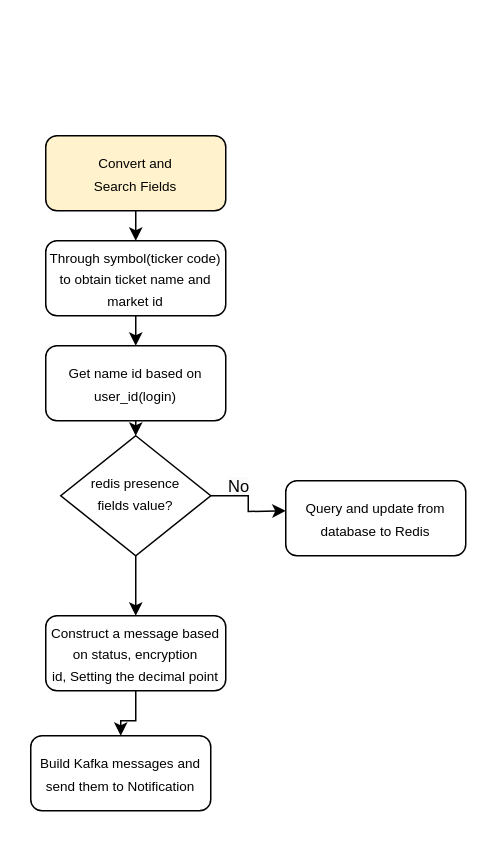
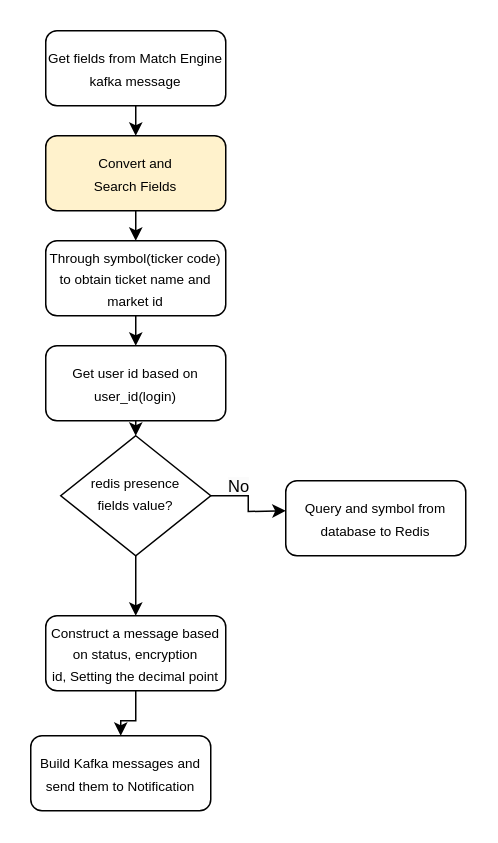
+ <mxCell id="8" value="&lt;font style=&quot;font-size: 9px;&quot;&gt;Get fields from Match Engine kafka message&lt;/font&gt;" style="rounded=1;whiteSpace=wrap;html=1;fontSize=12;glass=0;strokeWidth=1;shadow=0;" vertex="1" parent="1"><mxGeometry x="30" y="20" width="120" height="50" as="geometry" /></mxCell>
+ <mxCell id="12" value="" style="endArrow=classic;html=1;rounded=0;exitX=0.5;exitY=1;exitDx=0;exitDy=0;" edge="1" parent="1" source="8" target="9"><mxGeometry width="50" height="50" relative="1" as="geometry"><mxPoint x="110" y="280" as="sourcePoint" /><mxPoint x="160" y="230" as="targetPoint" /></mxGeometry></mxCell>
- <mxCell id="11" value="&lt;font style=&quot;font-size: 9px;&quot;&gt;Get name id based on user_id(login)&lt;/font&gt;" style="rounded=1;whiteSpace=wrap;html=1;fontSize=12;glass=0;strokeWidth=1;shadow=0;" vertex="1" parent="1"><mxGeometry x="30" y="230" width="120" height="50" as="geometry" /></mxCell>
+ <mxCell id="11" value="&lt;font style=&quot;font-size: 9px;&quot;&gt;Get user id based on user_id(login)&lt;/font&gt;" style="rounded=1;whiteSpace=wrap;html=1;fontSize=12;glass=0;strokeWidth=1;shadow=0;" vertex="1" parent="1"><mxGeometry x="30" y="230" width="120" height="50" as="geometry" /></mxCell>
- <mxCell id="16" value="&lt;font style=&quot;font-size: 9px;&quot;&gt;Query and update from database to Redis&lt;/font&gt;" style="rounded=1;whiteSpace=wrap;html=1;fontSize=12;glass=0;strokeWidth=1;shadow=0;" vertex="1" parent="1"><mxGeometry x="190" y="320" width="120" height="50" as="geometry" /></mxCell>
+ <mxCell id="16" value="&lt;font style=&quot;font-size: 9px;&quot;&gt;Query and symbol from database to Redis&lt;/font&gt;" style="rounded=1;whiteSpace=wrap;html=1;fontSize=12;glass=0;strokeWidth=1;shadow=0;" vertex="1" parent="1"><mxGeometry x="190" y="320" width="120" height="50" as="geometry" /></mxCell>
